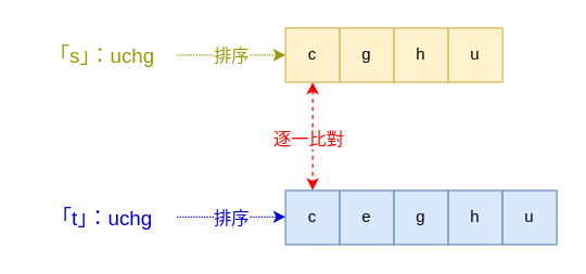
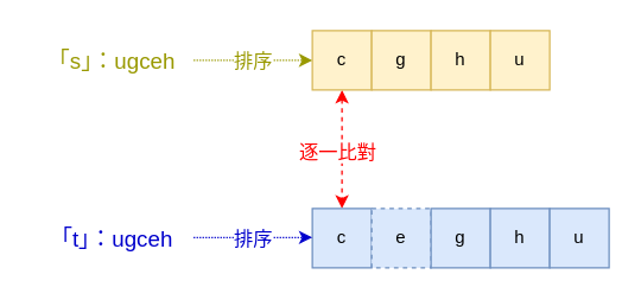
- <mxCell id="14" value="「s」：uchg" style="text;html=1;strokeColor=none;fillColor=none;align=center;verticalAlign=middle;whiteSpace=wrap;rounded=0;fontColor=#999900;fontSize=15;" vertex="1" parent="1"><mxGeometry x="20" y="25" width="110" height="30" as="geometry" /></mxCell>
+ <mxCell id="14" value="「s」：ugceh" style="text;html=1;strokeColor=none;fillColor=none;align=center;verticalAlign=middle;whiteSpace=wrap;rounded=0;fontColor=#999900;fontSize=15;" vertex="1" parent="1"><mxGeometry x="20" y="25" width="110" height="30" as="geometry" /></mxCell>
- <mxCell id="15" value="「t」：uchg" style="text;html=1;strokeColor=none;fillColor=none;align=center;verticalAlign=middle;whiteSpace=wrap;rounded=0;fontColor=#0000CC;fontSize=15;" vertex="1" parent="1"><mxGeometry x="20" y="145" width="110" height="30" as="geometry" /></mxCell>
+ <mxCell id="15" value="「t」：ugceh" style="text;html=1;strokeColor=none;fillColor=none;align=center;verticalAlign=middle;whiteSpace=wrap;rounded=0;fontColor=#0000CC;fontSize=15;" vertex="1" parent="1"><mxGeometry x="20" y="145" width="110" height="30" as="geometry" /></mxCell>
- <mxCell id="9" value="e" style="rounded=0;whiteSpace=wrap;html=1;fillColor=#dae8fc;strokeColor=#6c8ebf;" vertex="1" parent="1"><mxGeometry x="250" y="140" width="40" height="40" as="geometry" /></mxCell>
+ <mxCell id="9" value="e" style="rounded=0;whiteSpace=wrap;html=1;fillColor=#dae8fc;strokeColor=#6c8ebf;dashed=1;" vertex="1" parent="1"><mxGeometry x="250" y="140" width="40" height="40" as="geometry" /></mxCell>
